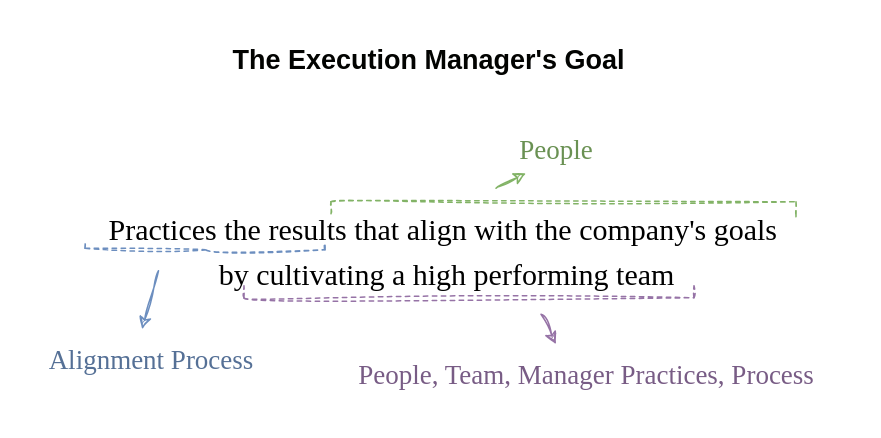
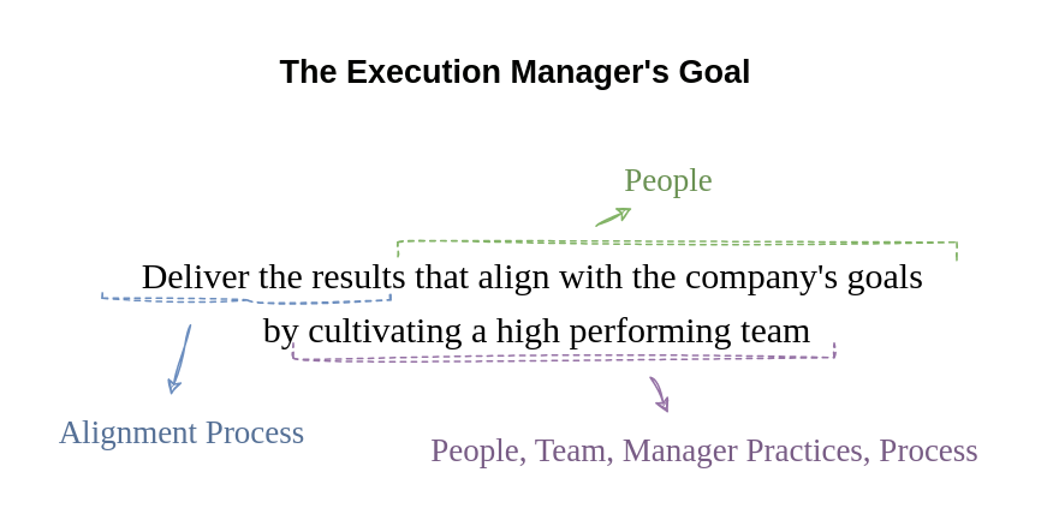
- <mxCell id="2" value="Practices the results that align with the company's goals&amp;nbsp;&lt;div style=&quot;line-height: 180%;&quot;&gt;by cultivating a high performing team&lt;/div&gt;" style="text;html=1;align=center;verticalAlign=middle;resizable=0;points=[];autosize=1;strokeColor=none;fillColor=none;fontFamily=Kalam;fontSource=https%3A%2F%2Ffonts.googleapis.com%2Fcss%3Ffamily%3DArchitects%2BDaughter;fontSize=20;fontColor=default;fontStyle=0;labelBackgroundColor=none;spacing=12;" vertex="1" parent="1"><mxGeometry x="37" y="125" width="520" height="90" as="geometry" /></mxCell>
+ <mxCell id="2" value="Deliver the results that align with the company's goals&amp;nbsp;&lt;div style=&quot;line-height: 180%;&quot;&gt;by cultivating a high performing team&lt;/div&gt;" style="text;html=1;align=center;verticalAlign=middle;resizable=0;points=[];autosize=1;strokeColor=none;fillColor=none;fontFamily=Kalam;fontSource=https%3A%2F%2Ffonts.googleapis.com%2Fcss%3Ffamily%3DArchitects%2BDaughter;fontSize=20;fontColor=default;fontStyle=0;labelBackgroundColor=none;spacing=12;" vertex="1" parent="1"><mxGeometry x="37" y="125" width="520" height="90" as="geometry" /></mxCell>
